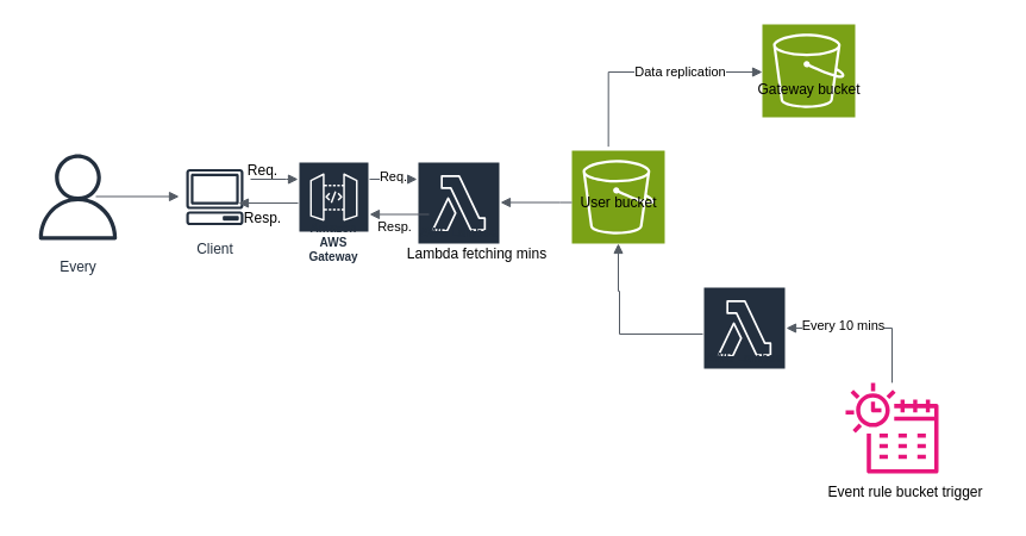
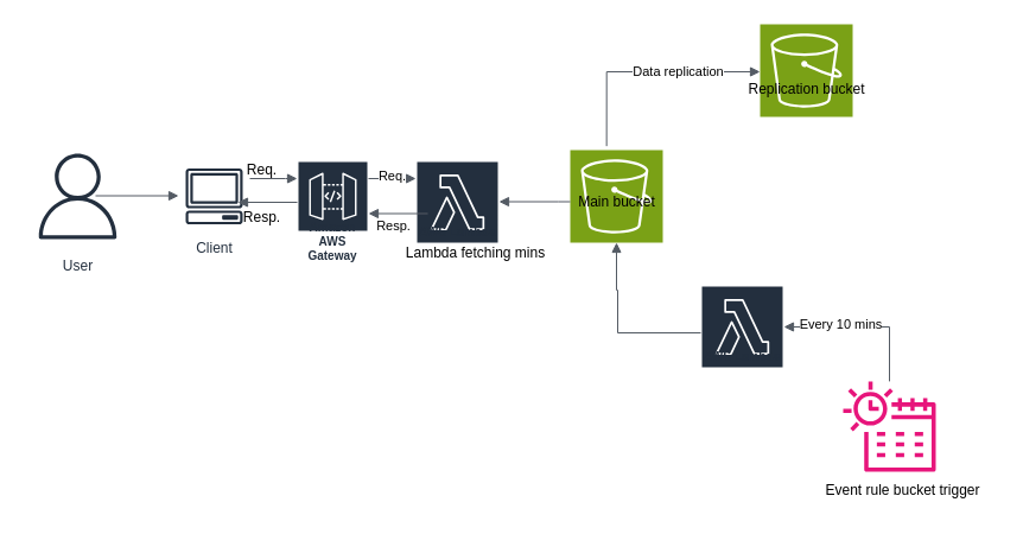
- <mxCell id="23" value="Gateway bucket" style="text;html=1;align=center;verticalAlign=middle;resizable=0;points=[];autosize=1;strokeColor=none;fillColor=none;" vertex="1" parent="1"><mxGeometry x="619" y="60" width="120" height="30" as="geometry" /></mxCell>
+ <mxCell id="23" value="Replication bucket" style="text;html=1;align=center;verticalAlign=middle;resizable=0;points=[];autosize=1;strokeColor=none;fillColor=none;" vertex="1" parent="1"><mxGeometry x="619" y="60" width="120" height="30" as="geometry" /></mxCell>
- <mxCell id="24" value="User bucket" style="text;html=1;align=center;verticalAlign=middle;resizable=0;points=[];autosize=1;strokeColor=none;fillColor=none;" vertex="1" parent="1"><mxGeometry x="474" y="155" width="90" height="30" as="geometry" /></mxCell>
+ <mxCell id="24" value="Main bucket" style="text;html=1;align=center;verticalAlign=middle;resizable=0;points=[];autosize=1;strokeColor=none;fillColor=none;" vertex="1" parent="1"><mxGeometry x="474" y="155" width="90" height="30" as="geometry" /></mxCell>
- <mxCell id="2" value="Every" style="sketch=0;outlineConnect=0;fontColor=#232F3E;gradientColor=none;strokeColor=#232F3E;fillColor=#ffffff;dashed=0;verticalLabelPosition=bottom;verticalAlign=top;align=center;html=1;fontSize=12;fontStyle=0;aspect=fixed;shape=mxgraph.aws4.resourceIcon;resIcon=mxgraph.aws4.user;" vertex="1" parent="1"><mxGeometry x="20" y="120" width="90" height="90" as="geometry" /></mxCell>
+ <mxCell id="2" value="User" style="sketch=0;outlineConnect=0;fontColor=#232F3E;gradientColor=none;strokeColor=#232F3E;fillColor=#ffffff;dashed=0;verticalLabelPosition=bottom;verticalAlign=top;align=center;html=1;fontSize=12;fontStyle=0;aspect=fixed;shape=mxgraph.aws4.resourceIcon;resIcon=mxgraph.aws4.user;" vertex="1" parent="1"><mxGeometry x="20" y="120" width="90" height="90" as="geometry" /></mxCell>
